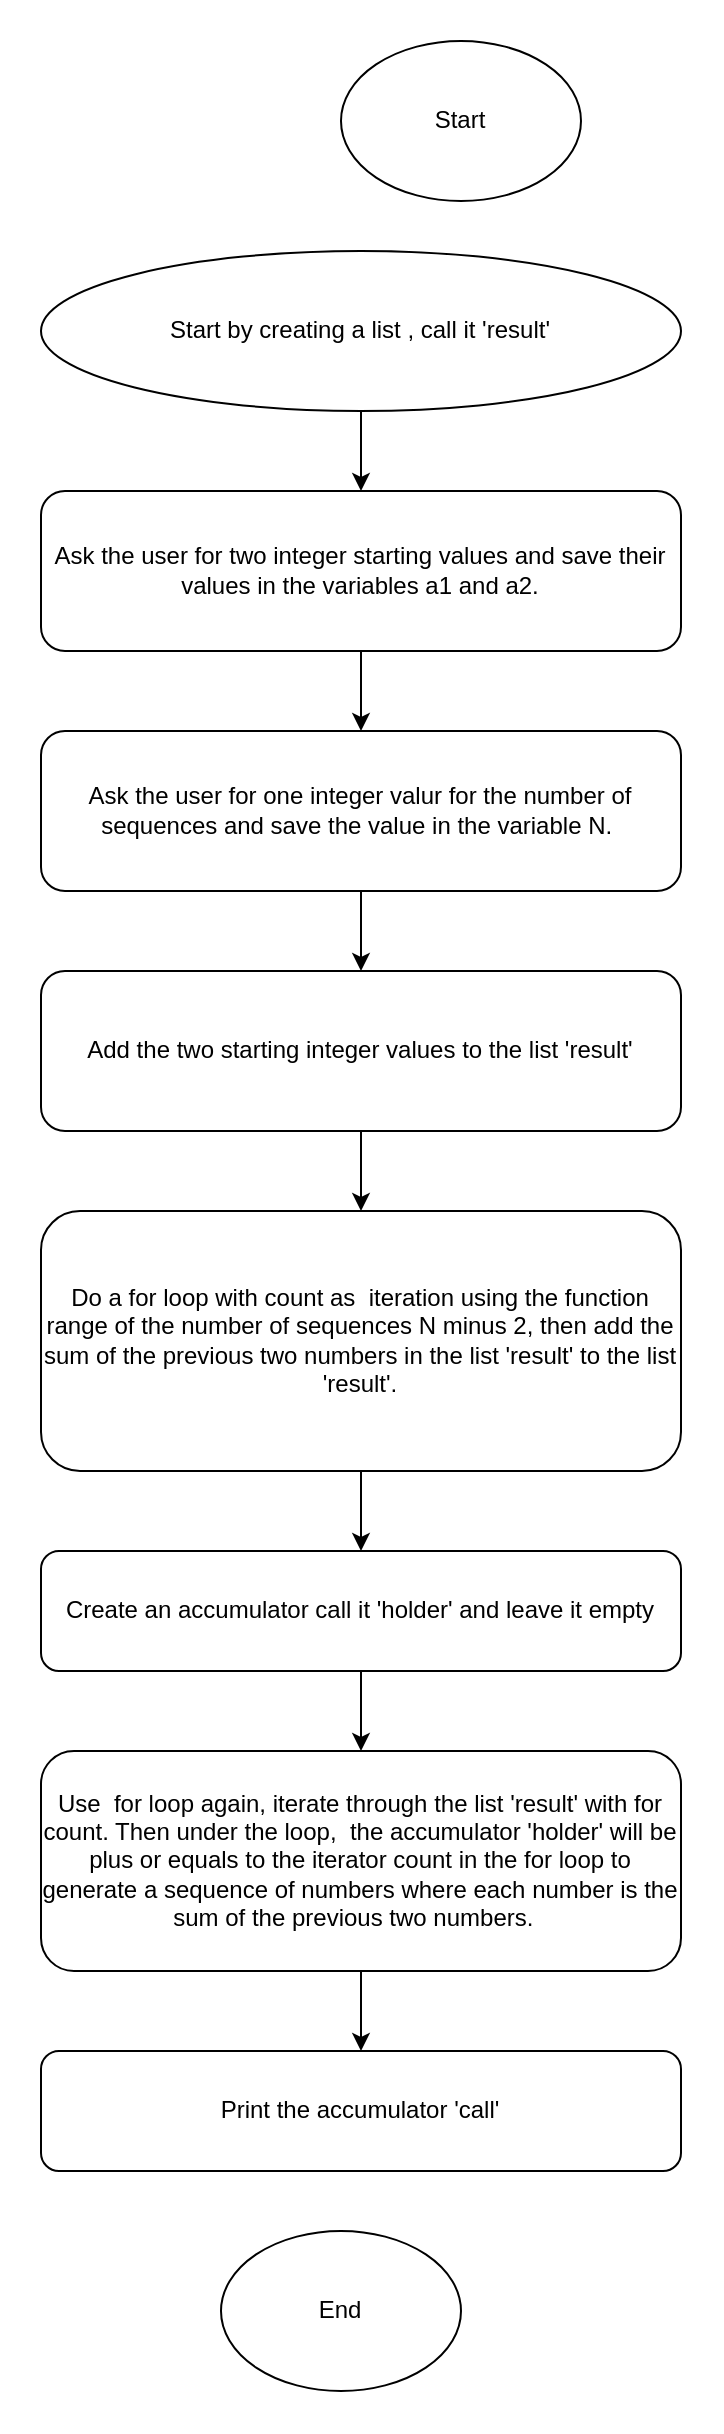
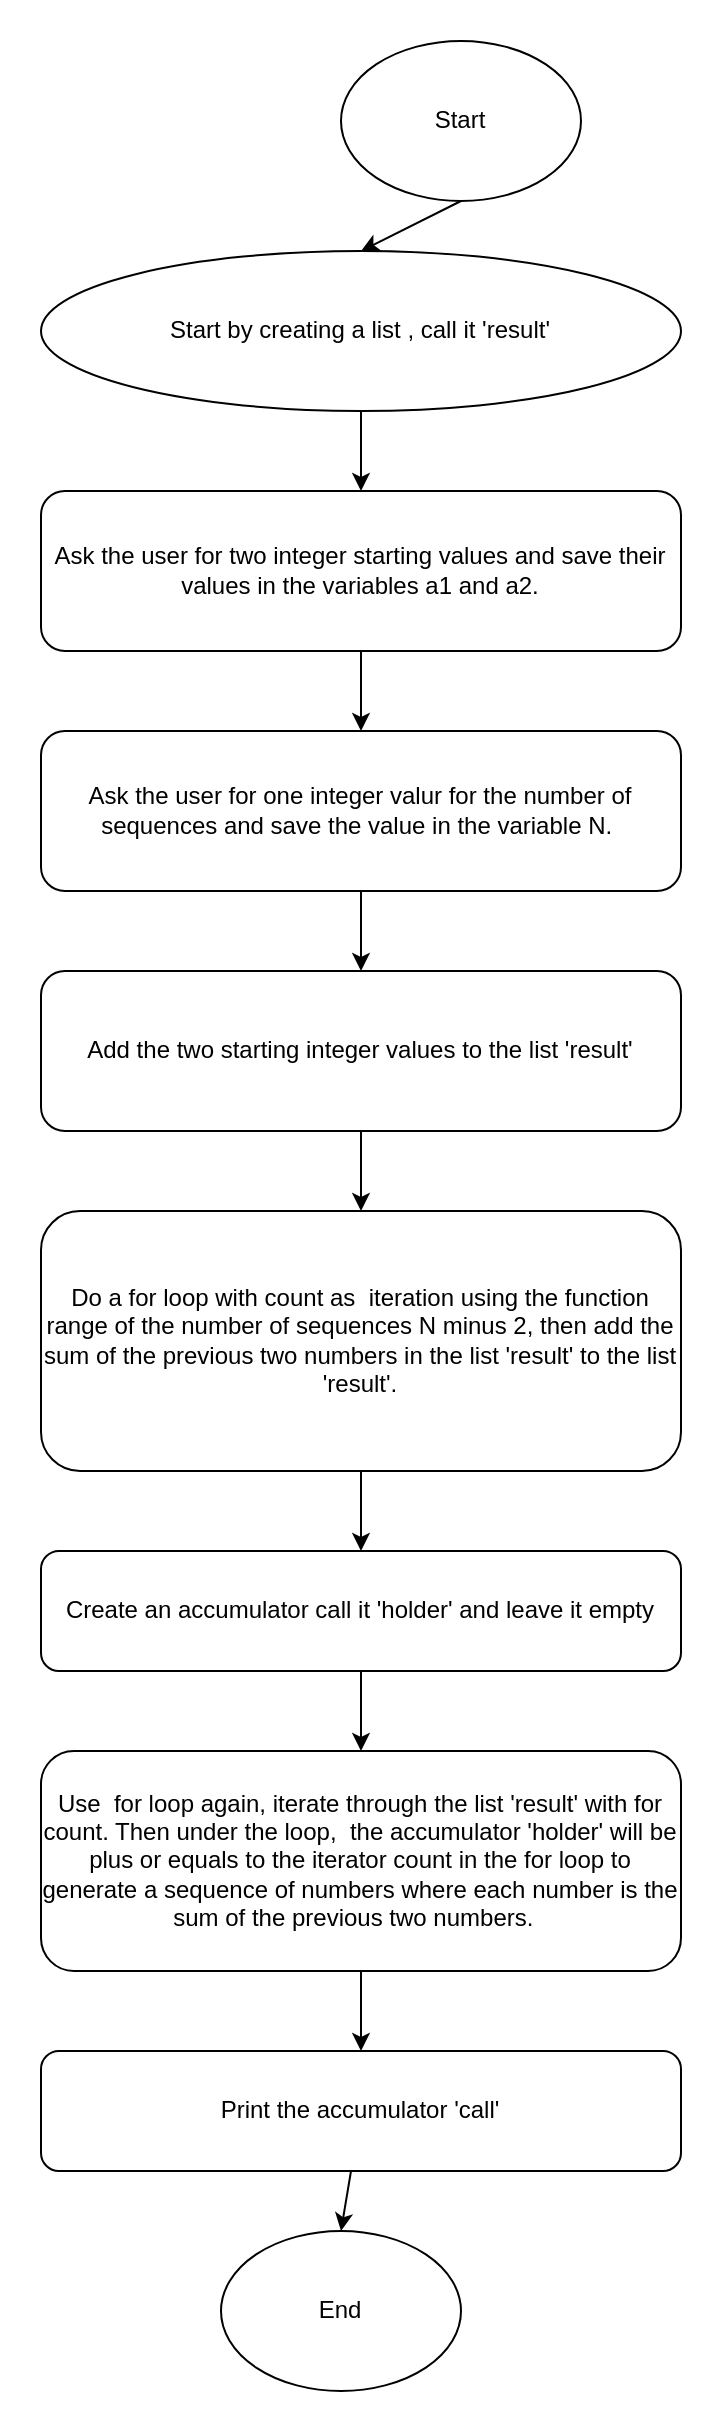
+ <mxCell id="2" style="edgeStyle=none;html=1;exitX=0.5;exitY=1;exitDx=0;exitDy=0;entryX=0.5;entryY=0;entryDx=0;entryDy=0;" edge="1" parent="1" source="3" target="5"><mxGeometry relative="1" as="geometry" /></mxCell>
+ <mxCell id="19" style="edgeStyle=none;html=1;entryX=0.5;entryY=0;entryDx=0;entryDy=0;" edge="1" parent="1" source="20" target="18"><mxGeometry relative="1" as="geometry" /></mxCell>
